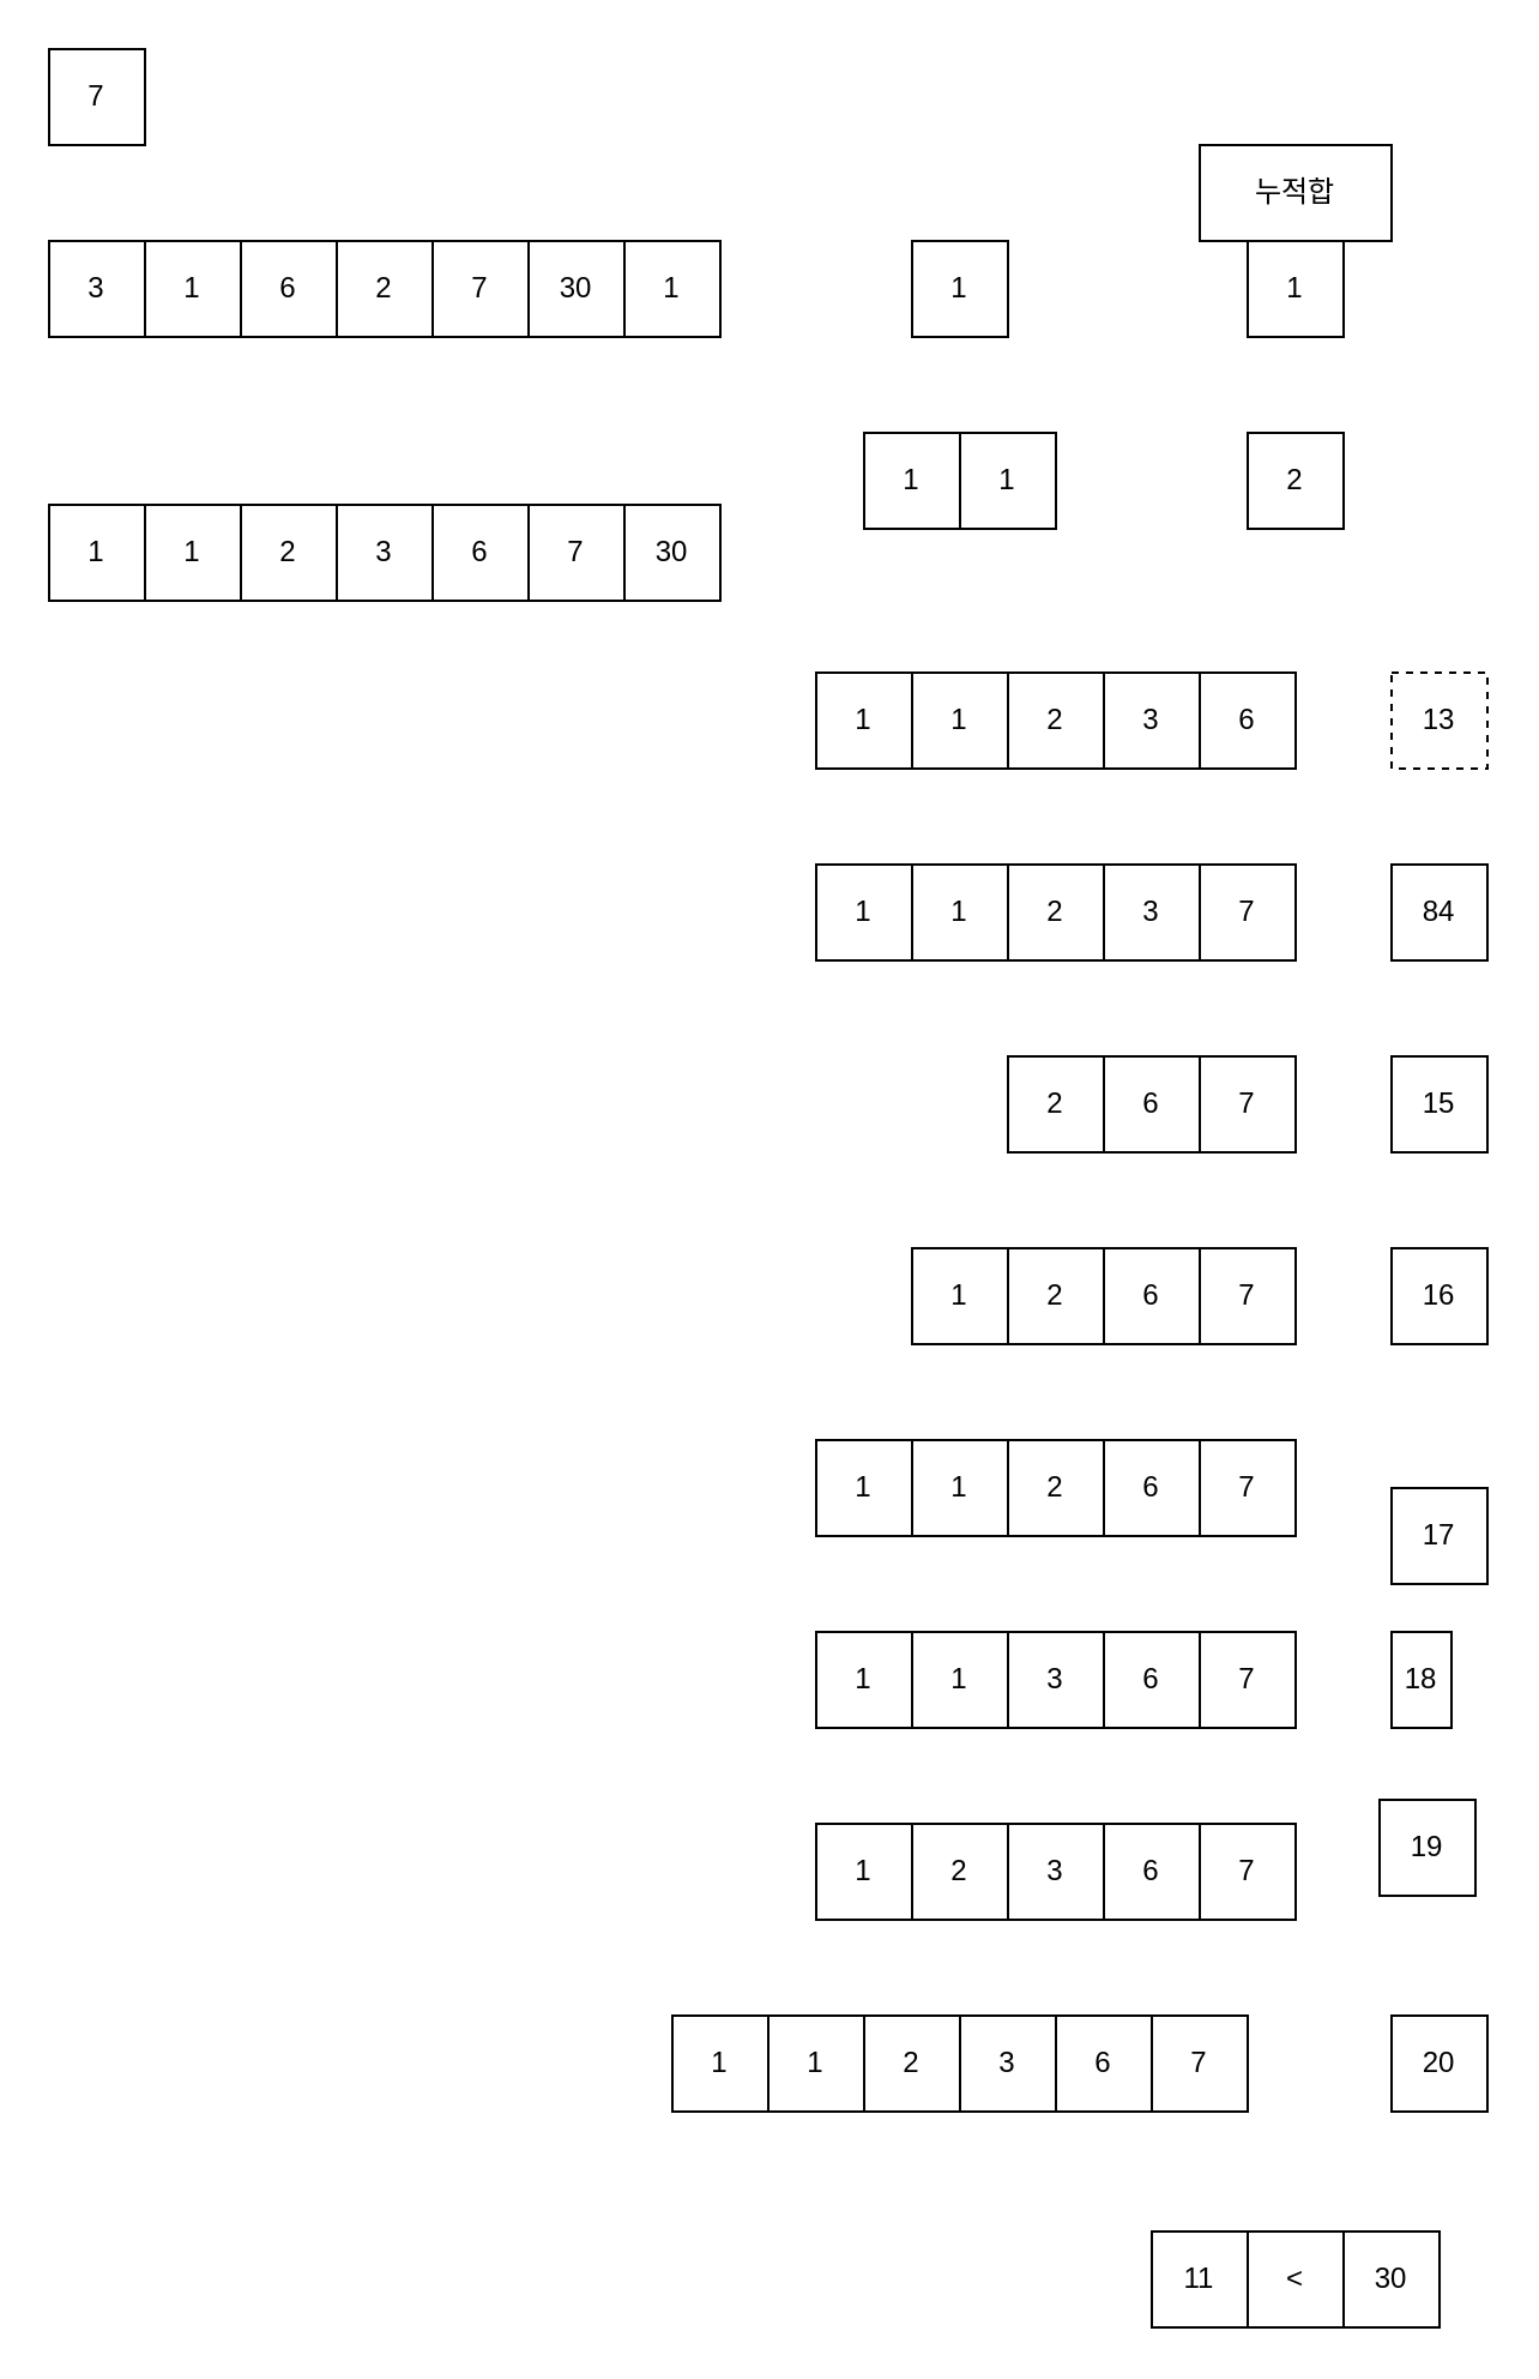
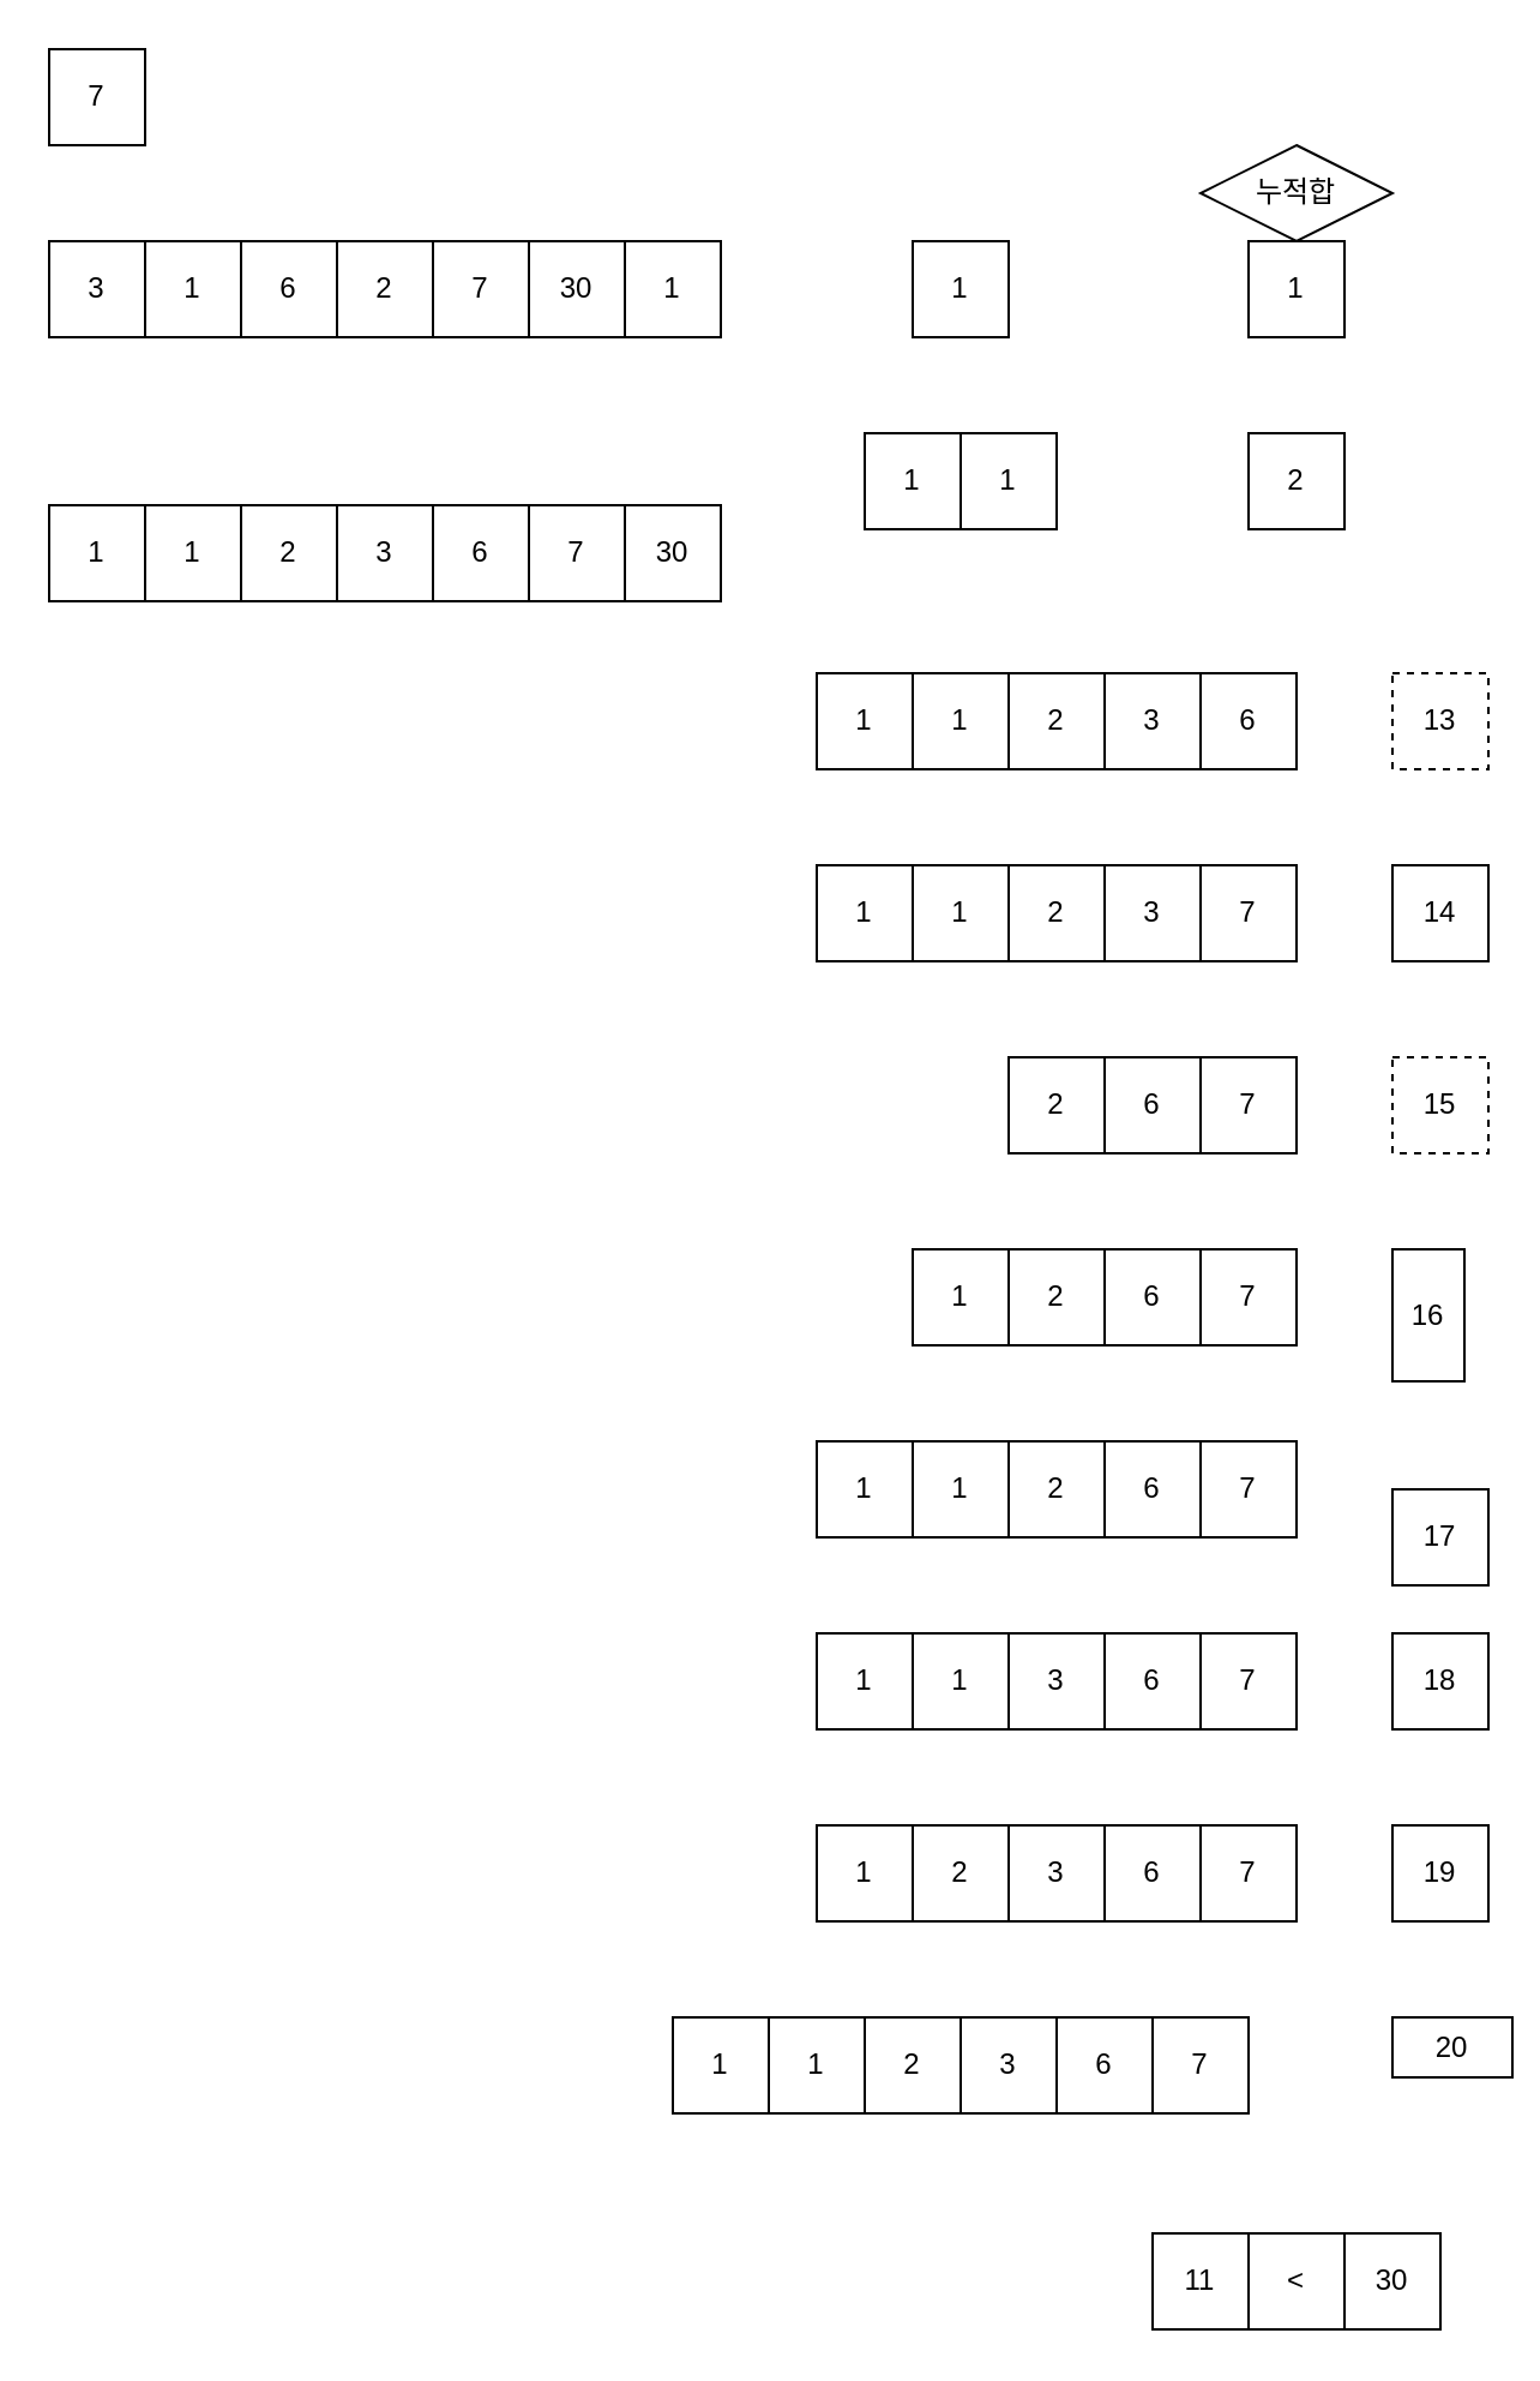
- <mxCell id="18" value="누적합" style="rounded=0;whiteSpace=wrap;html=1;" vertex="1" parent="1"><mxGeometry x="500" y="60" width="80" height="40" as="geometry" /></mxCell>
+ <mxCell id="18" value="누적합" style="rhombus;whiteSpace=wrap;html=1;" vertex="1" parent="1"><mxGeometry x="500" y="60" width="80" height="40" as="geometry" /></mxCell>
- <mxCell id="30" value="84" style="rounded=0;whiteSpace=wrap;html=1;" vertex="1" parent="1"><mxGeometry x="580" y="360" width="40" height="40" as="geometry" /></mxCell>
+ <mxCell id="30" value="14" style="rounded=0;whiteSpace=wrap;html=1;" vertex="1" parent="1"><mxGeometry x="580" y="360" width="40" height="40" as="geometry" /></mxCell>
- <mxCell id="44" value="15" style="rounded=0;whiteSpace=wrap;html=1;" vertex="1" parent="1"><mxGeometry x="580" y="440" width="40" height="40" as="geometry" /></mxCell>
+ <mxCell id="44" value="15" style="rounded=0;whiteSpace=wrap;html=1;dashed=1;" vertex="1" parent="1"><mxGeometry x="580" y="440" width="40" height="40" as="geometry" /></mxCell>
- <mxCell id="48" value="16" style="rounded=0;whiteSpace=wrap;html=1;" vertex="1" parent="1"><mxGeometry x="580" y="520" width="40" height="40" as="geometry" /></mxCell>
+ <mxCell id="48" value="16" style="rounded=0;whiteSpace=wrap;html=1;" vertex="1" parent="1"><mxGeometry x="580" y="520" width="30" height="55" as="geometry" /></mxCell>
- <mxCell id="57" value="18" style="rounded=0;whiteSpace=wrap;html=1;" vertex="1" parent="1"><mxGeometry x="580" y="680" width="25" height="40" as="geometry" /></mxCell>
+ <mxCell id="57" value="18" style="rounded=0;whiteSpace=wrap;html=1;" vertex="1" parent="1"><mxGeometry x="580" y="680" width="40" height="40" as="geometry" /></mxCell>
- <mxCell id="63" value="19" style="rounded=0;whiteSpace=wrap;html=1;" vertex="1" parent="1"><mxGeometry x="575" y="750" width="40" height="40" as="geometry" /></mxCell>
+ <mxCell id="63" value="19" style="rounded=0;whiteSpace=wrap;html=1;" vertex="1" parent="1"><mxGeometry x="580" y="760" width="40" height="40" as="geometry" /></mxCell>
- <mxCell id="37" value="20" style="rounded=0;whiteSpace=wrap;html=1;" vertex="1" parent="1"><mxGeometry x="580" y="840" width="40" height="40" as="geometry" /></mxCell>
+ <mxCell id="37" value="20" style="rounded=0;whiteSpace=wrap;html=1;" vertex="1" parent="1"><mxGeometry x="580" y="840" width="50" height="25" as="geometry" /></mxCell>
